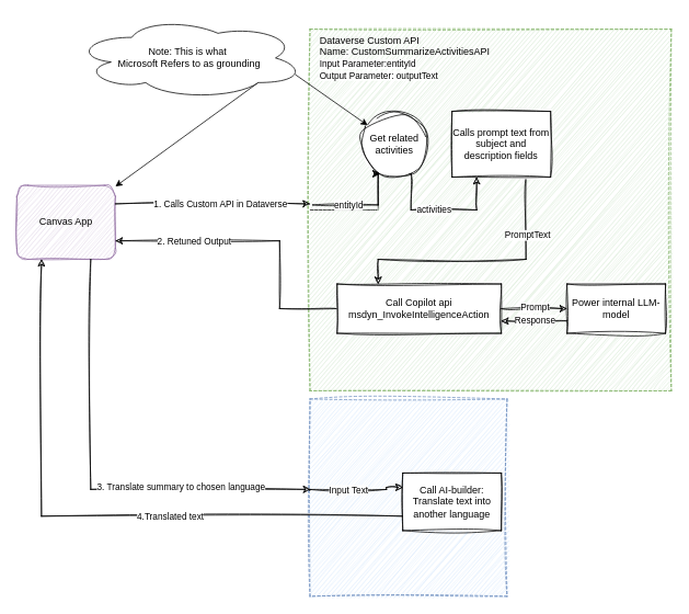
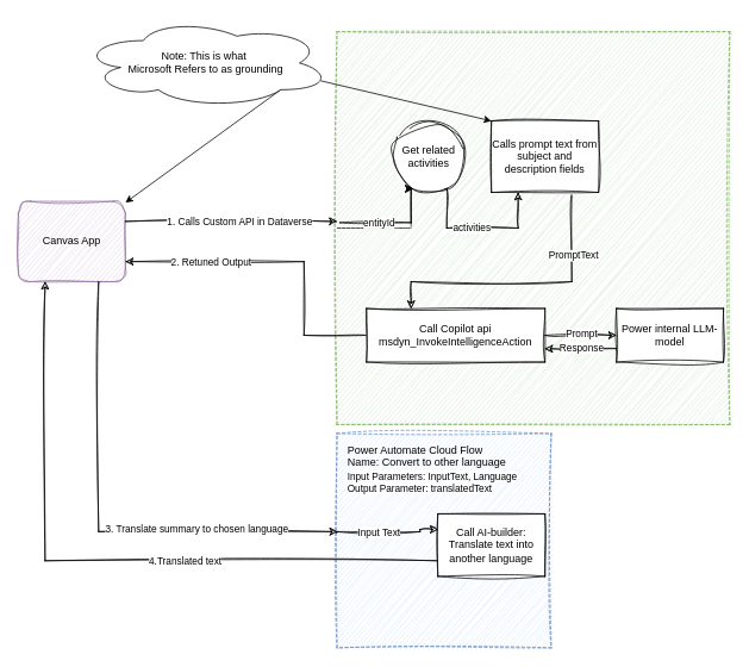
- <mxCell id="6" value="Dataverse Custom API&lt;br&gt;Name: CustomSummarizeActivitiesAPI&lt;br style=&quot;border-color: var(--border-color); font-size: 11px;&quot;&gt;&lt;span style=&quot;font-size: 11px; background-color: rgb(255, 255, 255);&quot;&gt;Input Parameter:entityId&lt;br&gt;Output Parameter: outputText&lt;br&gt;&lt;/span&gt;" style="text;html=1;strokeColor=none;fillColor=none;align=left;verticalAlign=middle;whiteSpace=wrap;rounded=0;" vertex="1" parent="1"><mxGeometry x="387" y="35" width="223" height="70" as="geometry" /></mxCell>
- <mxCell id="35" value="" style="endArrow=classic;html=1;rounded=0;exitX=0.96;exitY=0.7;exitDx=0;exitDy=0;exitPerimeter=0;" edge="1" parent="1" source="34" target="9"><mxGeometry width="50" height="50" relative="1" as="geometry"><mxPoint x="340" y="275" as="sourcePoint" /><mxPoint x="390" y="225" as="targetPoint" /></mxGeometry></mxCell>
+ <mxCell id="35" value="" style="endArrow=classic;html=1;rounded=0;exitX=0.96;exitY=0.7;exitDx=0;exitDy=0;exitPerimeter=0;entryX=0;entryY=0;entryDx=0;entryDy=0;" edge="1" parent="1" source="34" target="14"><mxGeometry width="50" height="50" relative="1" as="geometry"><mxPoint x="340" y="275" as="sourcePoint" /><mxPoint x="390" y="225" as="targetPoint" /></mxGeometry></mxCell>
+ <mxCell id="27" value="Power Automate Cloud Flow&lt;br&gt;Name: Convert to other language&lt;br style=&quot;border-color: var(--border-color); font-size: 11px;&quot;&gt;&lt;span style=&quot;font-size: 11px; background-color: rgb(255, 255, 255);&quot;&gt;Input Parameters: InputText, Language&lt;br&gt;Output Parameter: translatedText&lt;br&gt;&lt;/span&gt;" style="text;html=1;strokeColor=none;fillColor=none;align=left;verticalAlign=middle;whiteSpace=wrap;rounded=0;" vertex="1" parent="1"><mxGeometry x="387" y="495" width="223" height="60" as="geometry" /></mxCell>
